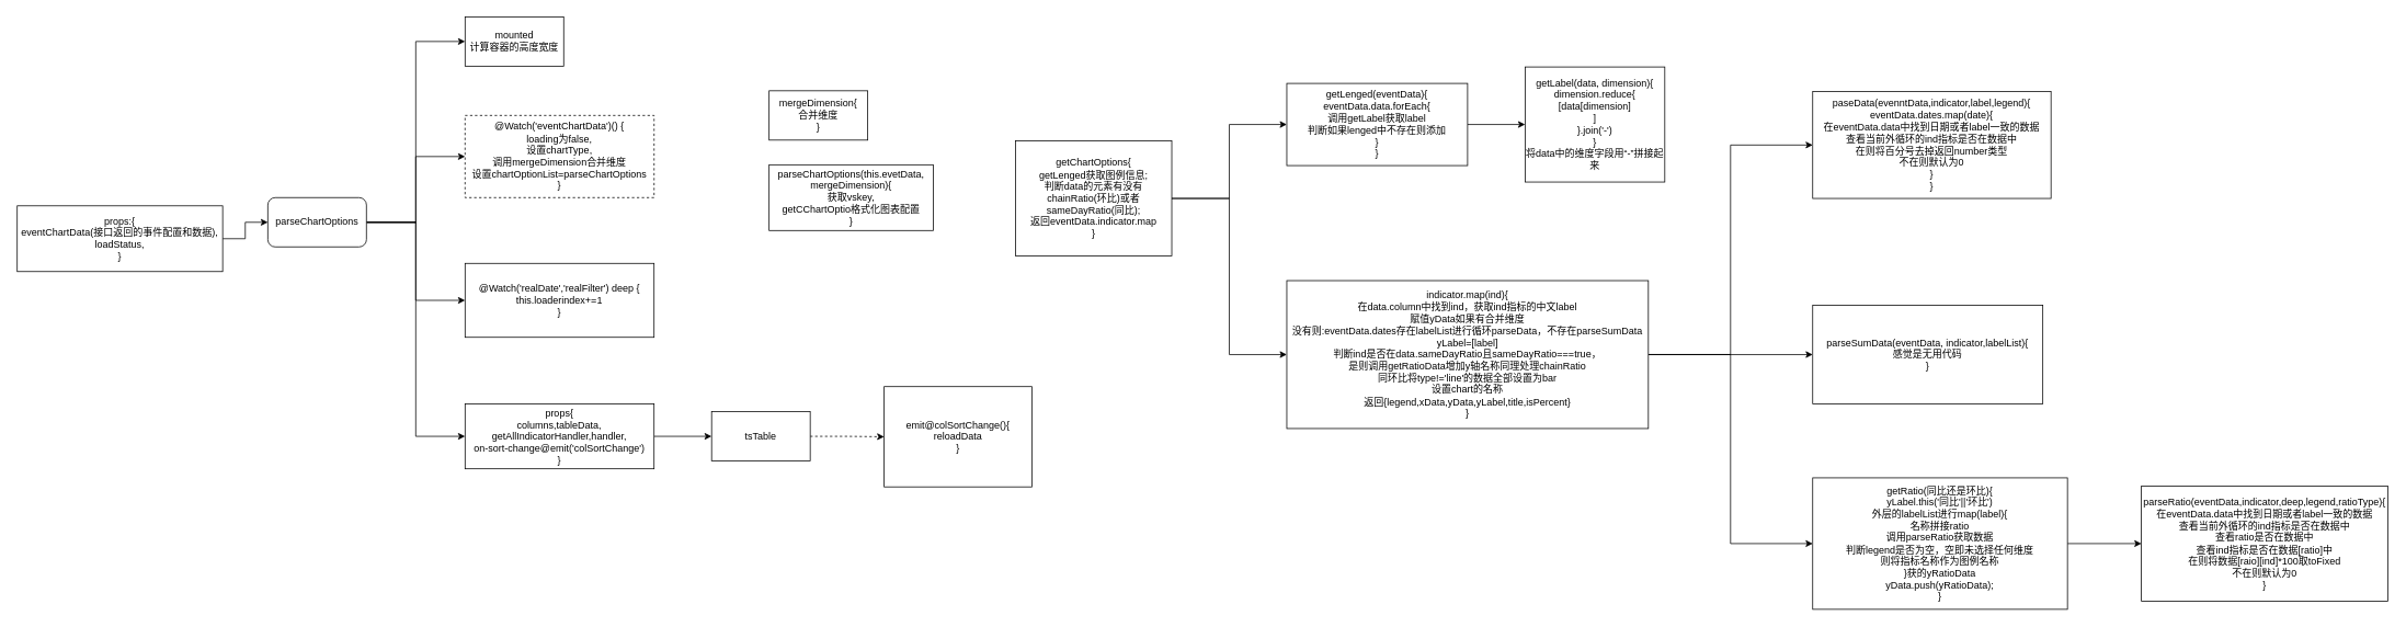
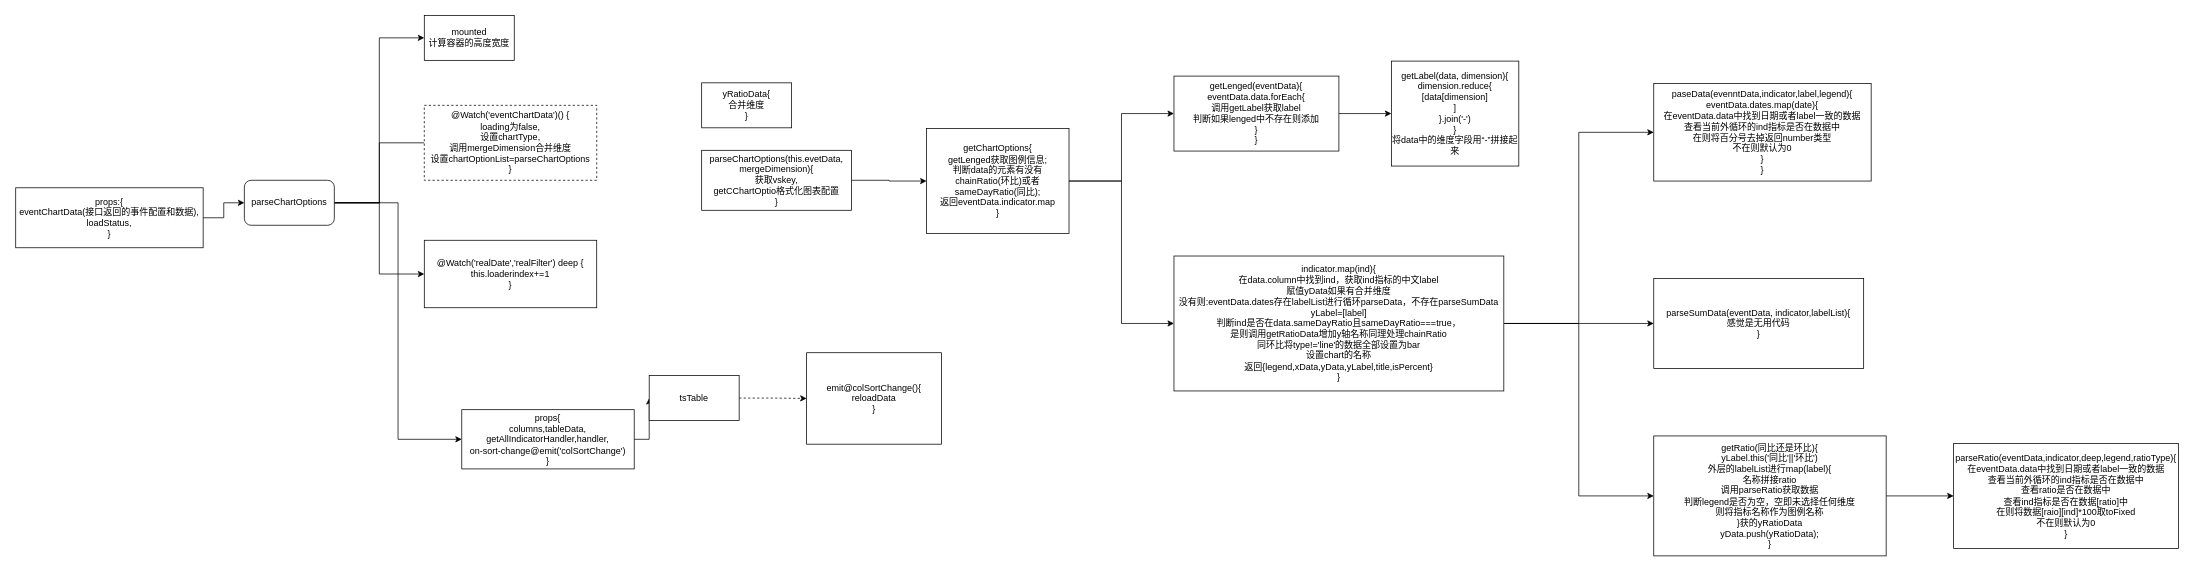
- <mxCell id="11" value="mergeDimension{&lt;br&gt;合并维度&lt;br&gt;}" style="rounded=0;whiteSpace=wrap;html=1;" parent="1" vertex="1"><mxGeometry x="935" y="110" width="120" height="60" as="geometry" /></mxCell>
+ <mxCell id="11" value="yRatioData{&lt;br&gt;合并维度&lt;br&gt;}" style="rounded=0;whiteSpace=wrap;html=1;" parent="1" vertex="1"><mxGeometry x="935" y="110" width="120" height="60" as="geometry" /></mxCell>
- <mxCell id="3" style="edgeStyle=orthogonalEdgeStyle;rounded=0;orthogonalLoop=1;jettySize=auto;html=1;exitX=1;exitY=0.5;exitDx=0;exitDy=0;entryX=0;entryY=0.5;entryDx=0;entryDy=0;" parent="1" source="6" target="10" edge="1"><mxGeometry relative="1" as="geometry" /></mxCell>
+ <mxCell id="3" style="edgeStyle=orthogonalEdgeStyle;rounded=0;orthogonalLoop=1;jettySize=auto;html=1;exitX=1;exitY=0.5;exitDx=0;exitDy=0;entryX=0;entryY=0.5;entryDx=0;entryDy=0;endArrow=none;" parent="1" source="6" target="10" edge="1"><mxGeometry relative="1" as="geometry" /></mxCell>
+ <mxCell id="12" style="edgeStyle=orthogonalEdgeStyle;rounded=0;orthogonalLoop=1;jettySize=auto;html=1;exitX=1;exitY=0.5;exitDx=0;exitDy=0;entryX=0;entryY=0.5;entryDx=0;entryDy=0;" parent="1" source="13" target="16" edge="1"><mxGeometry relative="1" as="geometry" /></mxCell>
- <mxCell id="31" value="props{&lt;br&gt;columns,tableData,&lt;br&gt;getAllIndicatorHandler,handler,&lt;br&gt;on-sort-change@emit('colSortChange')&lt;br&gt;}" style="rounded=0;whiteSpace=wrap;html=1;" vertex="1" parent="1"><mxGeometry x="565" y="491" width="230" height="79" as="geometry" /></mxCell>
+ <mxCell id="31" value="props{&lt;br&gt;columns,tableData,&lt;br&gt;getAllIndicatorHandler,handler,&lt;br&gt;on-sort-change@emit('colSortChange')&lt;br&gt;}" style="rounded=0;whiteSpace=wrap;html=1;" vertex="1" parent="1"><mxGeometry x="615" y="546" width="230" height="79" as="geometry" /></mxCell>
